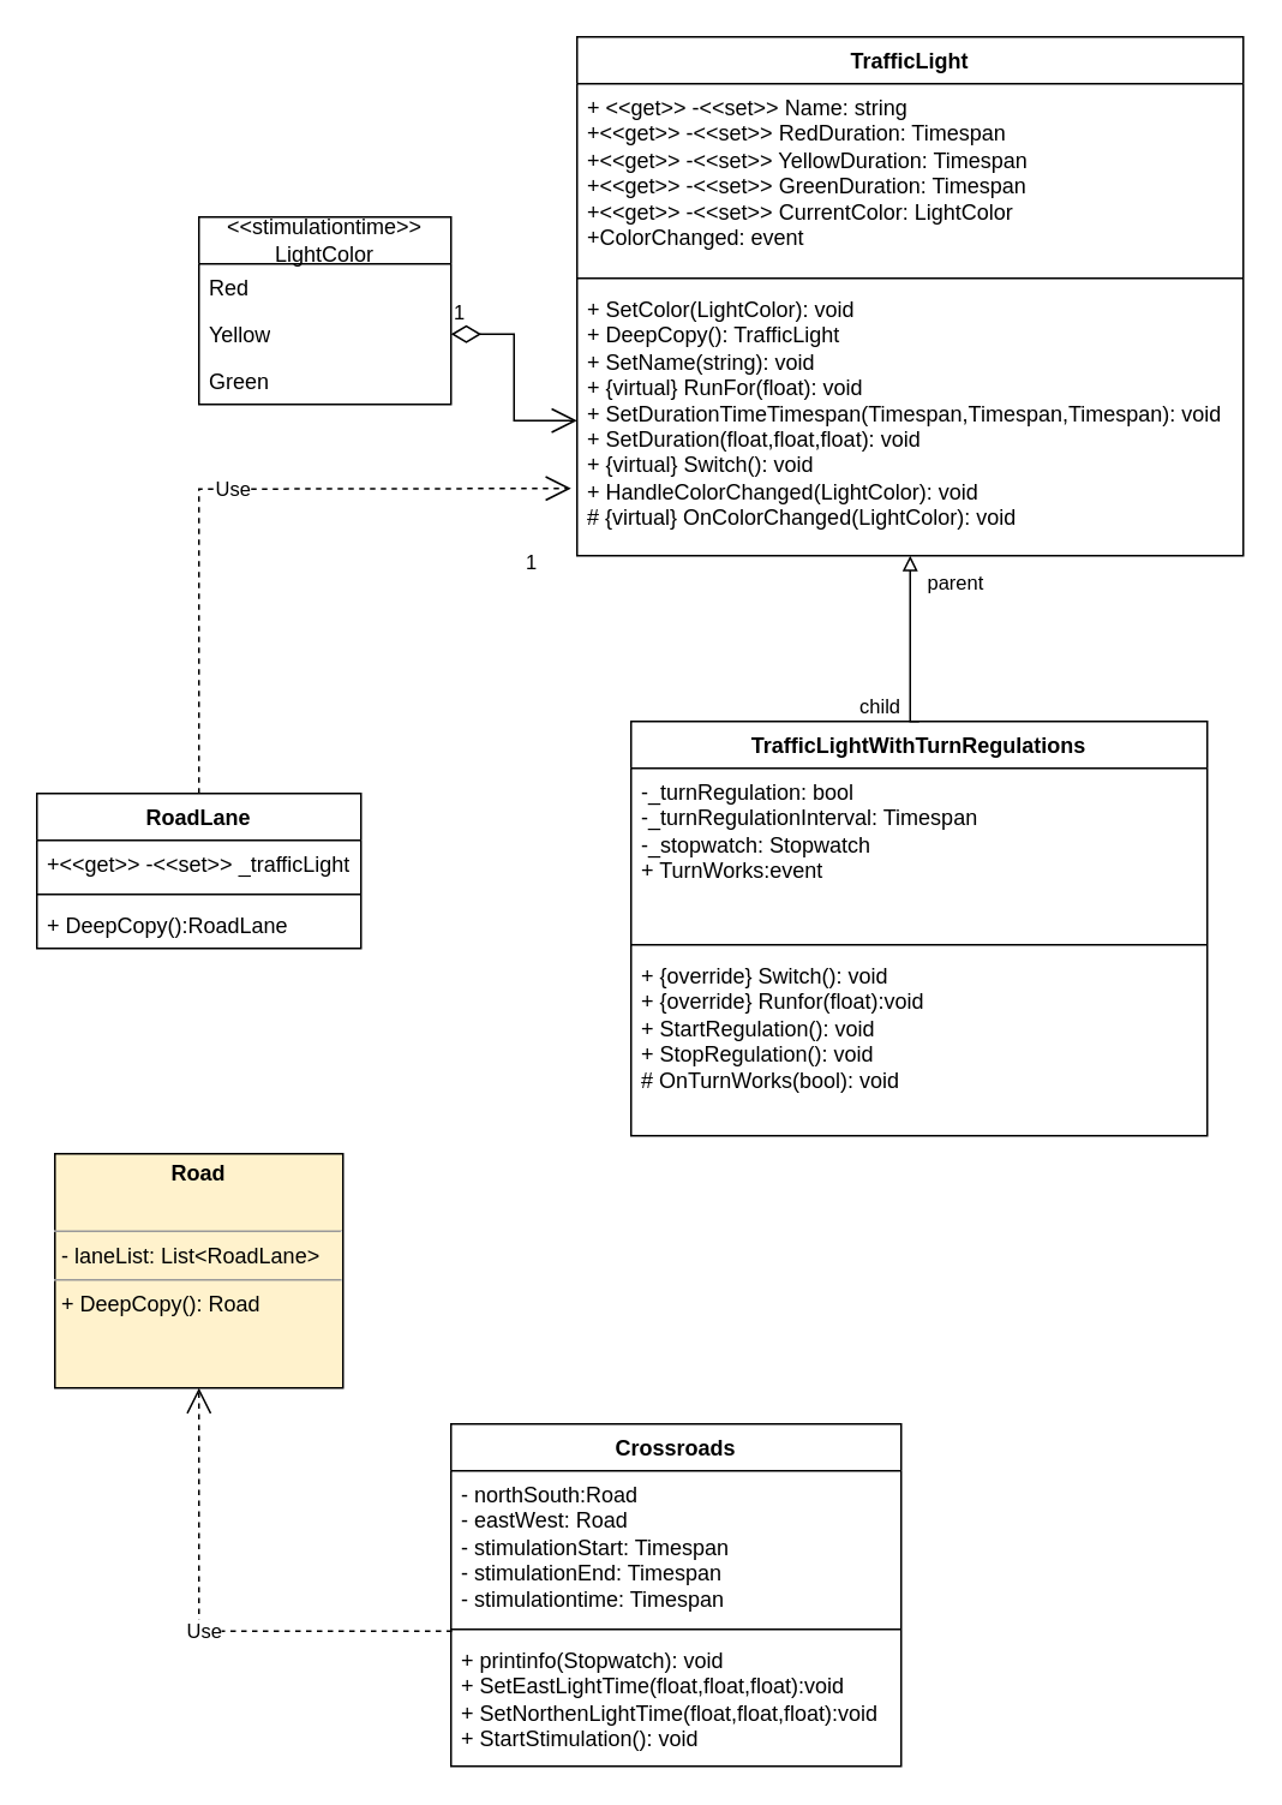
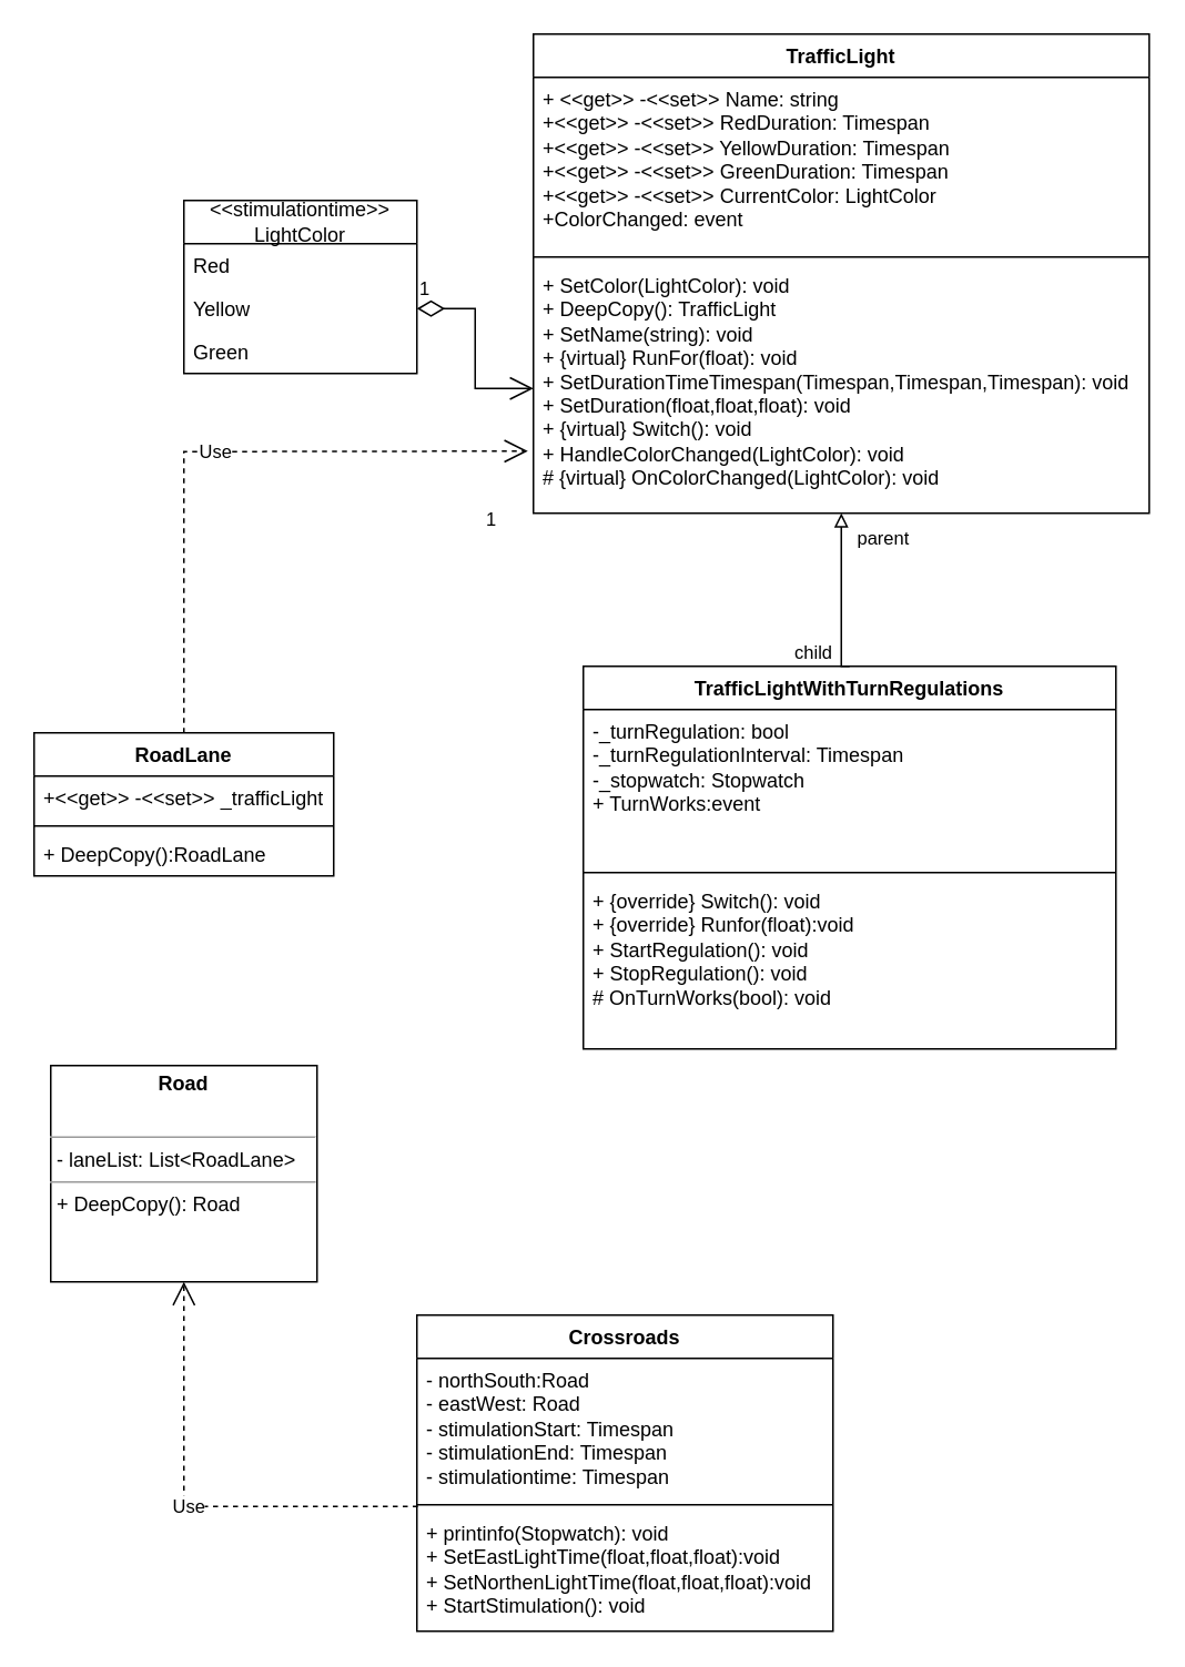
- <mxCell id="23" value="&lt;p style=&quot;margin:0px;margin-top:4px;text-align:center;&quot;&gt;&lt;b&gt;Road&lt;/b&gt;&lt;/p&gt;&lt;p style=&quot;margin:0px;margin-top:4px;text-align:center;&quot;&gt;&lt;b&gt;&lt;br&gt;&lt;/b&gt;&lt;/p&gt;&lt;hr size=&quot;1&quot;&gt;&lt;p style=&quot;margin:0px;margin-left:4px;&quot;&gt;- laneList: List&amp;lt;RoadLane&amp;gt;&lt;/p&gt;&lt;hr size=&quot;1&quot;&gt;&lt;p style=&quot;margin:0px;margin-left:4px;&quot;&gt;+ DeepCopy(): Road&lt;/p&gt;&lt;p style=&quot;margin:0px;margin-left:4px;&quot;&gt;&lt;br&gt;&lt;/p&gt;" style="verticalAlign=top;align=left;overflow=fill;fontSize=12;fontFamily=Helvetica;html=1;whiteSpace=wrap;fillColor=#fff2cc;" vertex="1" parent="1"><mxGeometry x="30" y="640" width="160" height="130" as="geometry" /></mxCell>
+ <mxCell id="23" value="&lt;p style=&quot;margin:0px;margin-top:4px;text-align:center;&quot;&gt;&lt;b&gt;Road&lt;/b&gt;&lt;/p&gt;&lt;p style=&quot;margin:0px;margin-top:4px;text-align:center;&quot;&gt;&lt;b&gt;&lt;br&gt;&lt;/b&gt;&lt;/p&gt;&lt;hr size=&quot;1&quot;&gt;&lt;p style=&quot;margin:0px;margin-left:4px;&quot;&gt;- laneList: List&amp;lt;RoadLane&amp;gt;&lt;/p&gt;&lt;hr size=&quot;1&quot;&gt;&lt;p style=&quot;margin:0px;margin-left:4px;&quot;&gt;+ DeepCopy(): Road&lt;/p&gt;&lt;p style=&quot;margin:0px;margin-left:4px;&quot;&gt;&lt;br&gt;&lt;/p&gt;" style="verticalAlign=top;align=left;overflow=fill;fontSize=12;fontFamily=Helvetica;html=1;whiteSpace=wrap;" vertex="1" parent="1"><mxGeometry x="30" y="640" width="160" height="130" as="geometry" /></mxCell>
